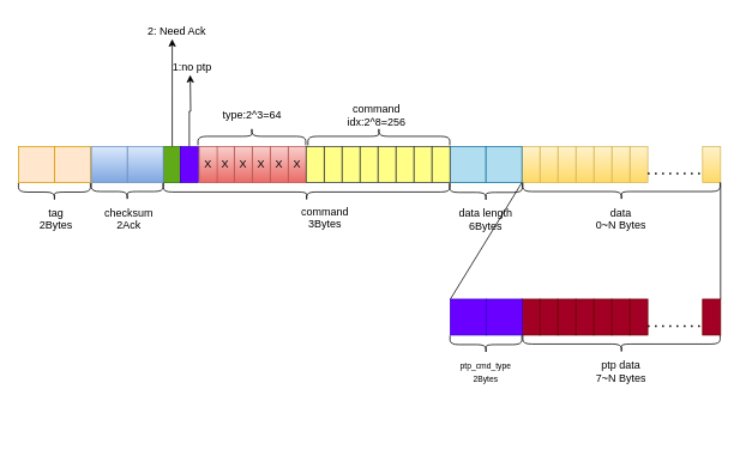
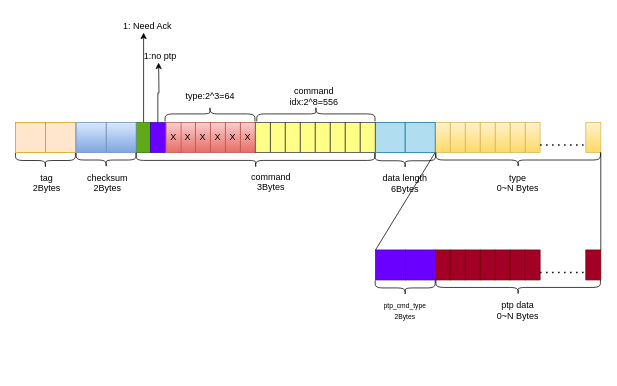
- <mxCell id="37" value="2: Need Ack" style="text;html=1;align=center;verticalAlign=middle;resizable=0;points=[];autosize=1;strokeColor=none;fillColor=none;" vertex="1" parent="1"><mxGeometry x="151" y="20" width="90" height="30" as="geometry" /></mxCell>
+ <mxCell id="37" value="1: Need Ack" style="text;html=1;align=center;verticalAlign=middle;resizable=0;points=[];autosize=1;strokeColor=none;fillColor=none;" vertex="1" parent="1"><mxGeometry x="151" y="20" width="90" height="30" as="geometry" /></mxCell>
- <mxCell id="50" value="command idx:2^8=256" style="text;html=1;strokeColor=none;fillColor=none;align=center;verticalAlign=middle;whiteSpace=wrap;rounded=0;" vertex="1" parent="1"><mxGeometry x="375.38" y="113" width="87" height="30" as="geometry" /></mxCell>
+ <mxCell id="50" value="command idx:2^8=556" style="text;html=1;strokeColor=none;fillColor=none;align=center;verticalAlign=middle;whiteSpace=wrap;rounded=0;" vertex="1" parent="1"><mxGeometry x="375.38" y="113" width="87" height="30" as="geometry" /></mxCell>
- <mxCell id="34" value="checksum&lt;br&gt;2Ack" style="text;strokeColor=none;fillColor=none;spacingLeft=4;spacingRight=4;overflow=hidden;rotatable=0;points=[[0,0.5],[1,0.5]];portConstraint=eastwest;fontSize=12;whiteSpace=wrap;html=1;align=center;" vertex="1" parent="1"><mxGeometry x="108" y="223" width="70" height="40" as="geometry" /></mxCell>
+ <mxCell id="34" value="checksum&lt;br&gt;2Bytes" style="text;strokeColor=none;fillColor=none;spacingLeft=4;spacingRight=4;overflow=hidden;rotatable=0;points=[[0,0.5],[1,0.5]];portConstraint=eastwest;fontSize=12;whiteSpace=wrap;html=1;align=center;" vertex="1" parent="1"><mxGeometry x="108" y="223" width="70" height="40" as="geometry" /></mxCell>
- <mxCell id="36" value="data&lt;br&gt;0~N Bytes" style="text;strokeColor=none;fillColor=none;spacingLeft=4;spacingRight=4;overflow=hidden;rotatable=0;points=[[0,0.5],[1,0.5]];portConstraint=eastwest;fontSize=12;whiteSpace=wrap;html=1;align=center;" vertex="1" parent="1"><mxGeometry x="656.24" y="223.13" width="69" height="39.35" as="geometry" /></mxCell>
+ <mxCell id="36" value="type&lt;br&gt;0~N Bytes" style="text;strokeColor=none;fillColor=none;spacingLeft=4;spacingRight=4;overflow=hidden;rotatable=0;points=[[0,0.5],[1,0.5]];portConstraint=eastwest;fontSize=12;whiteSpace=wrap;html=1;align=center;" vertex="1" parent="1"><mxGeometry x="656.24" y="223.13" width="69" height="39.35" as="geometry" /></mxCell>
- <mxCell id="63" value="ptp data&lt;br&gt;7~N Bytes" style="text;strokeColor=none;fillColor=none;spacingLeft=4;spacingRight=4;overflow=hidden;rotatable=0;points=[[0,0.5],[1,0.5]];portConstraint=eastwest;fontSize=12;whiteSpace=wrap;html=1;align=center;" vertex="1" parent="1"><mxGeometry x="656.24" y="393.13" width="69" height="39.35" as="geometry" /></mxCell>
+ <mxCell id="63" value="ptp data&lt;br&gt;0~N Bytes" style="text;strokeColor=none;fillColor=none;spacingLeft=4;spacingRight=4;overflow=hidden;rotatable=0;points=[[0,0.5],[1,0.5]];portConstraint=eastwest;fontSize=12;whiteSpace=wrap;html=1;align=center;" vertex="1" parent="1"><mxGeometry x="656.24" y="393.13" width="69" height="39.35" as="geometry" /></mxCell>
